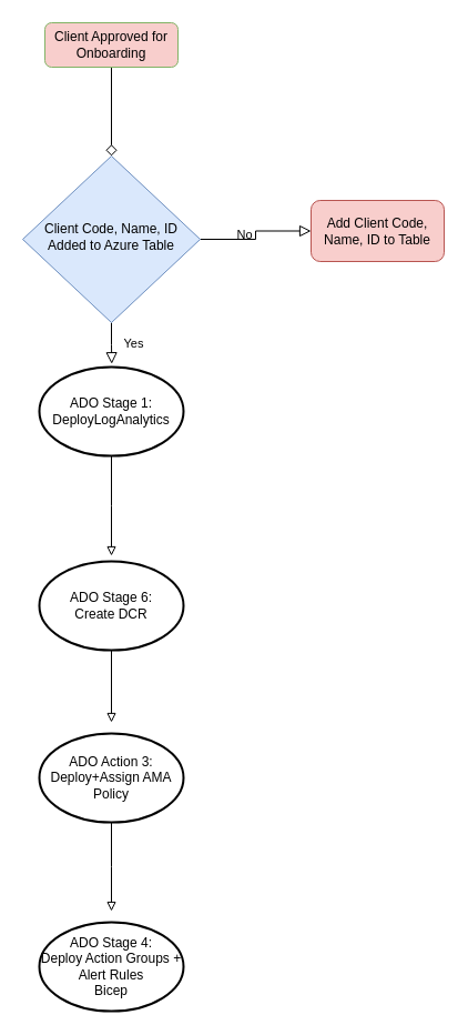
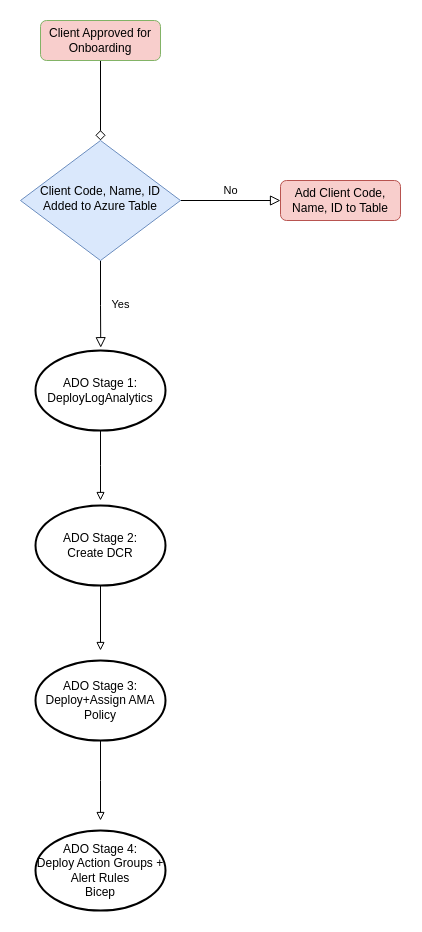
- <mxCell id="7" value="Add Client Code, Name, ID to Table" style="rounded=1;whiteSpace=wrap;html=1;fontSize=12;glass=0;strokeWidth=1;shadow=0;fillColor=#f8cecc;strokeColor=#b85450;" parent="1" vertex="1"><mxGeometry x="280" y="180" width="120" height="55" as="geometry" /></mxCell>
+ <mxCell id="7" value="Add Client Code, Name, ID to Table" style="rounded=1;whiteSpace=wrap;html=1;fontSize=12;glass=0;strokeWidth=1;shadow=0;fillColor=#f8cecc;strokeColor=#b85450;" parent="1" vertex="1"><mxGeometry x="280" y="180" width="120" height="40" as="geometry" /></mxCell>
- <mxCell id="6" value="Client Code, Name, ID Added to Azure Table" style="rhombus;whiteSpace=wrap;html=1;shadow=0;fontFamily=Helvetica;fontSize=12;align=center;strokeWidth=1;spacing=6;spacingTop=-4;fillColor=#dae8fc;strokeColor=#6c8ebf;" parent="1" vertex="1"><mxGeometry x="20" y="140" width="160" height="150" as="geometry" /></mxCell>
+ <mxCell id="6" value="Client Code, Name, ID Added to Azure Table" style="rhombus;whiteSpace=wrap;html=1;shadow=0;fontFamily=Helvetica;fontSize=12;align=center;strokeWidth=1;spacing=6;spacingTop=-4;fillColor=#dae8fc;strokeColor=#6c8ebf;" parent="1" vertex="1"><mxGeometry x="20" y="140" width="160" height="120" as="geometry" /></mxCell>
- <mxCell id="9" value="&lt;div&gt;ADO Stage 1: &lt;br&gt;&lt;/div&gt;&lt;div&gt;DeployLogAnalytics&lt;br&gt;&lt;/div&gt;" style="strokeWidth=2;html=1;shape=mxgraph.flowchart.start_1;whiteSpace=wrap;" parent="1" vertex="1"><mxGeometry x="35" y="330" width="130" height="80" as="geometry" /></mxCell>
+ <mxCell id="9" value="&lt;div&gt;ADO Stage 1: &lt;br&gt;&lt;/div&gt;&lt;div&gt;DeployLogAnalytics&lt;br&gt;&lt;/div&gt;" style="strokeWidth=2;html=1;shape=mxgraph.flowchart.start_1;whiteSpace=wrap;" parent="1" vertex="1"><mxGeometry x="35" y="350" width="130" height="80" as="geometry" /></mxCell>
- <mxCell id="11" value="&lt;div&gt;ADO Stage 6: &lt;br&gt;&lt;/div&gt;&lt;div&gt;Create DCR&lt;br&gt;&lt;/div&gt;" style="strokeWidth=2;html=1;shape=mxgraph.flowchart.start_1;whiteSpace=wrap;" vertex="1" parent="1"><mxGeometry x="35" y="505" width="130" height="80" as="geometry" /></mxCell>
+ <mxCell id="11" value="&lt;div&gt;ADO Stage 2: &lt;br&gt;&lt;/div&gt;&lt;div&gt;Create DCR&lt;br&gt;&lt;/div&gt;" style="strokeWidth=2;html=1;shape=mxgraph.flowchart.start_1;whiteSpace=wrap;" vertex="1" parent="1"><mxGeometry x="35" y="505" width="130" height="80" as="geometry" /></mxCell>
- <mxCell id="13" value="&lt;div&gt;ADO Action 3: &lt;br&gt;&lt;/div&gt;&lt;div&gt;Deploy+Assign AMA Policy&lt;br&gt;&lt;/div&gt;" style="strokeWidth=2;html=1;shape=mxgraph.flowchart.start_1;whiteSpace=wrap;" vertex="1" parent="1"><mxGeometry x="35" y="660" width="130" height="80" as="geometry" /></mxCell>
+ <mxCell id="13" value="&lt;div&gt;ADO Stage 3: &lt;br&gt;&lt;/div&gt;&lt;div&gt;Deploy+Assign AMA Policy&lt;br&gt;&lt;/div&gt;" style="strokeWidth=2;html=1;shape=mxgraph.flowchart.start_1;whiteSpace=wrap;" vertex="1" parent="1"><mxGeometry x="35" y="660" width="130" height="80" as="geometry" /></mxCell>
